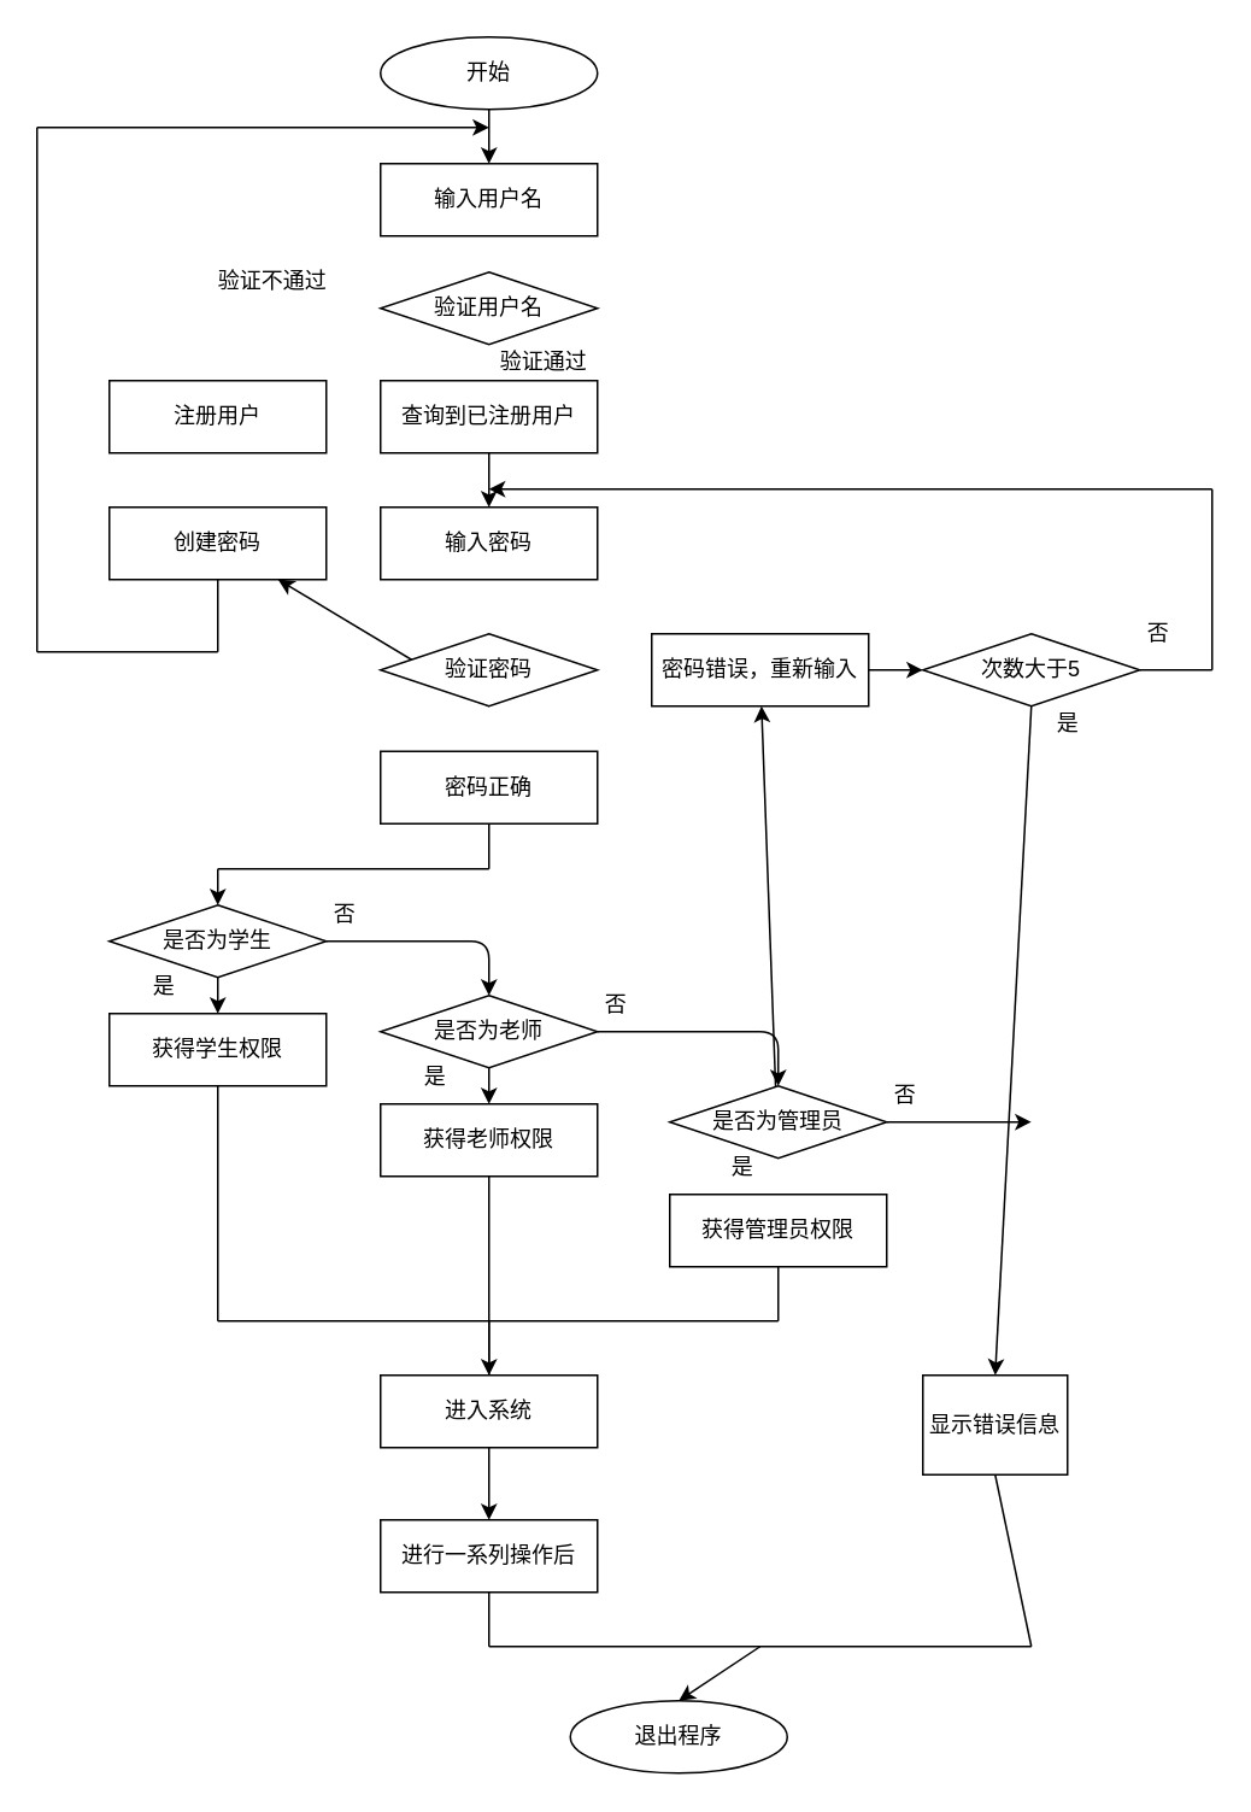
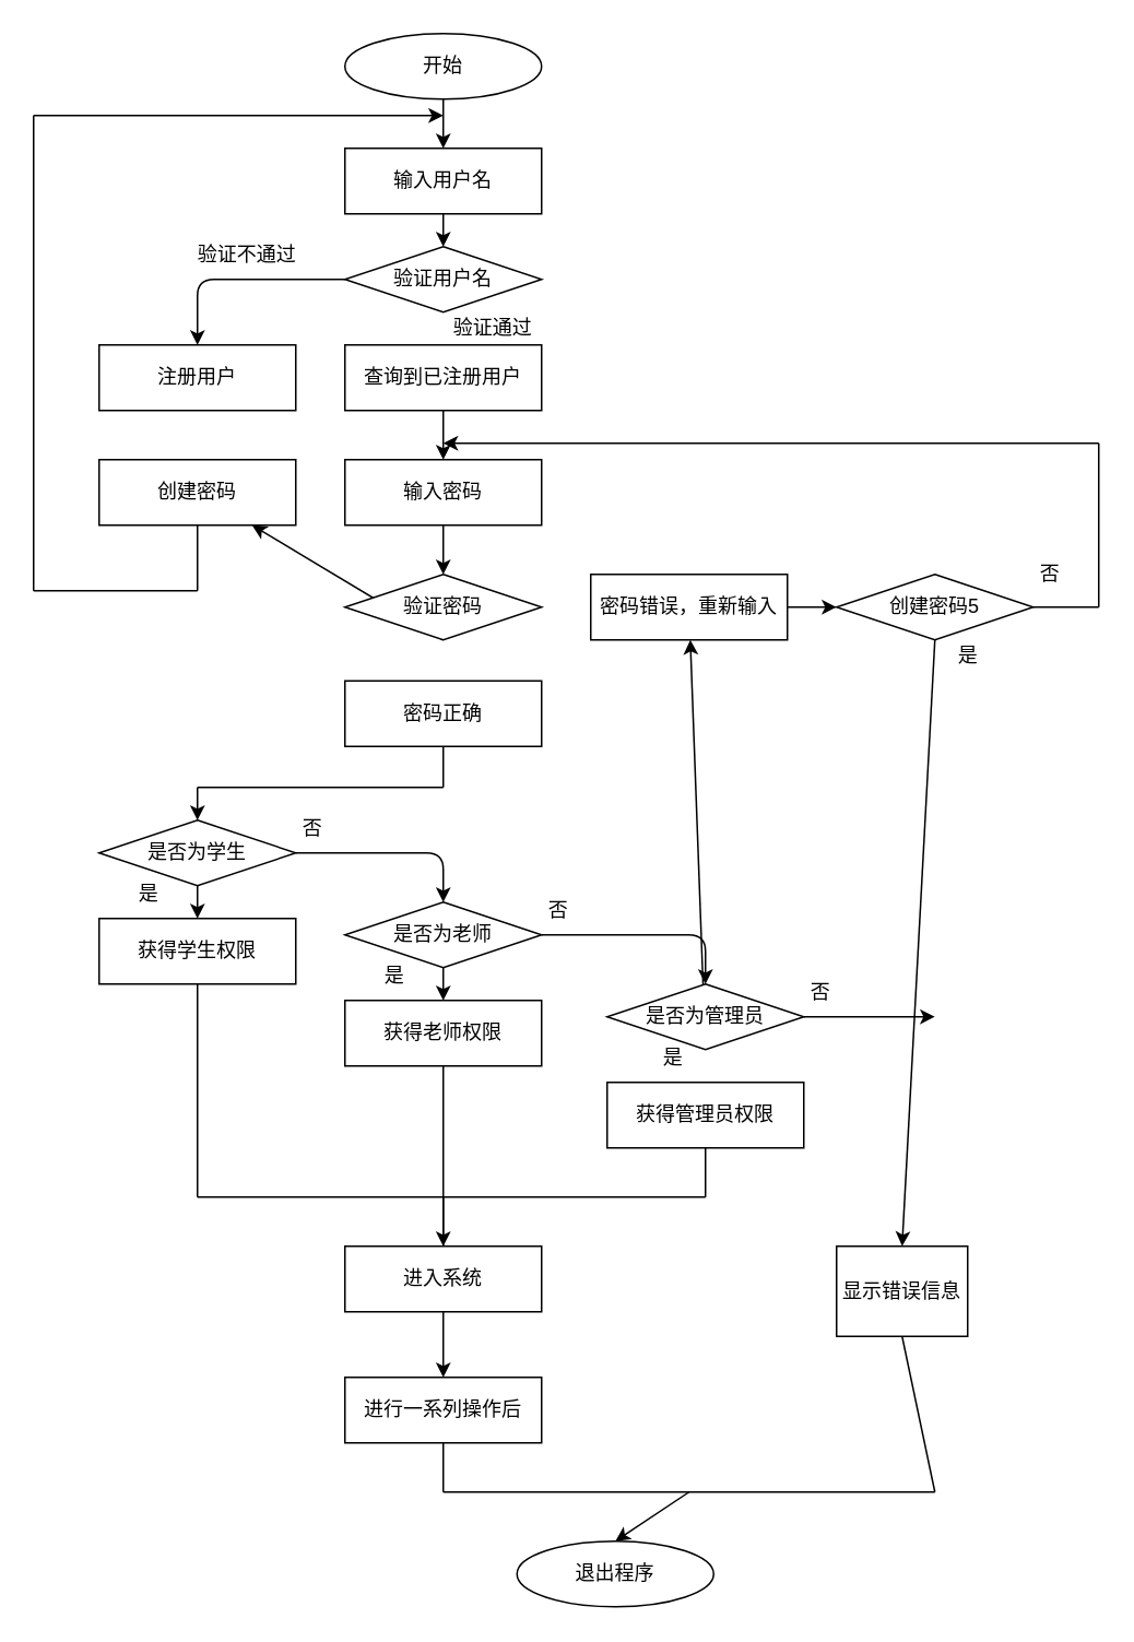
+ <mxCell id="4" style="edgeStyle=none;html=1;exitX=0.5;exitY=1;exitDx=0;exitDy=0;entryX=0.5;entryY=0;entryDx=0;entryDy=0;" edge="1" parent="1" source="5" target="7"><mxGeometry relative="1" as="geometry" /></mxCell>
+ <mxCell id="6" style="edgeStyle=none;html=1;exitX=0;exitY=0.5;exitDx=0;exitDy=0;entryX=0.5;entryY=0;entryDx=0;entryDy=0;" edge="1" parent="1" source="7" target="17"><mxGeometry relative="1" as="geometry"><mxPoint x="180" y="170" as="targetPoint" /><Array as="points"><mxPoint x="120" y="170" /></Array></mxGeometry></mxCell>
+ <mxCell id="10" style="edgeStyle=none;html=1;exitX=0.5;exitY=1;exitDx=0;exitDy=0;entryX=0.5;entryY=0;entryDx=0;entryDy=0;" edge="1" parent="1" source="11" target="13"><mxGeometry relative="1" as="geometry" /></mxCell>
- <mxCell id="19" value="次数大于5" style="rhombus;whiteSpace=wrap;html=1;" vertex="1" parent="1"><mxGeometry x="510" y="350" width="120" height="40" as="geometry" /></mxCell>
+ <mxCell id="19" value="创建密码5" style="rhombus;whiteSpace=wrap;html=1;" vertex="1" parent="1"><mxGeometry x="510" y="350" width="120" height="40" as="geometry" /></mxCell>
